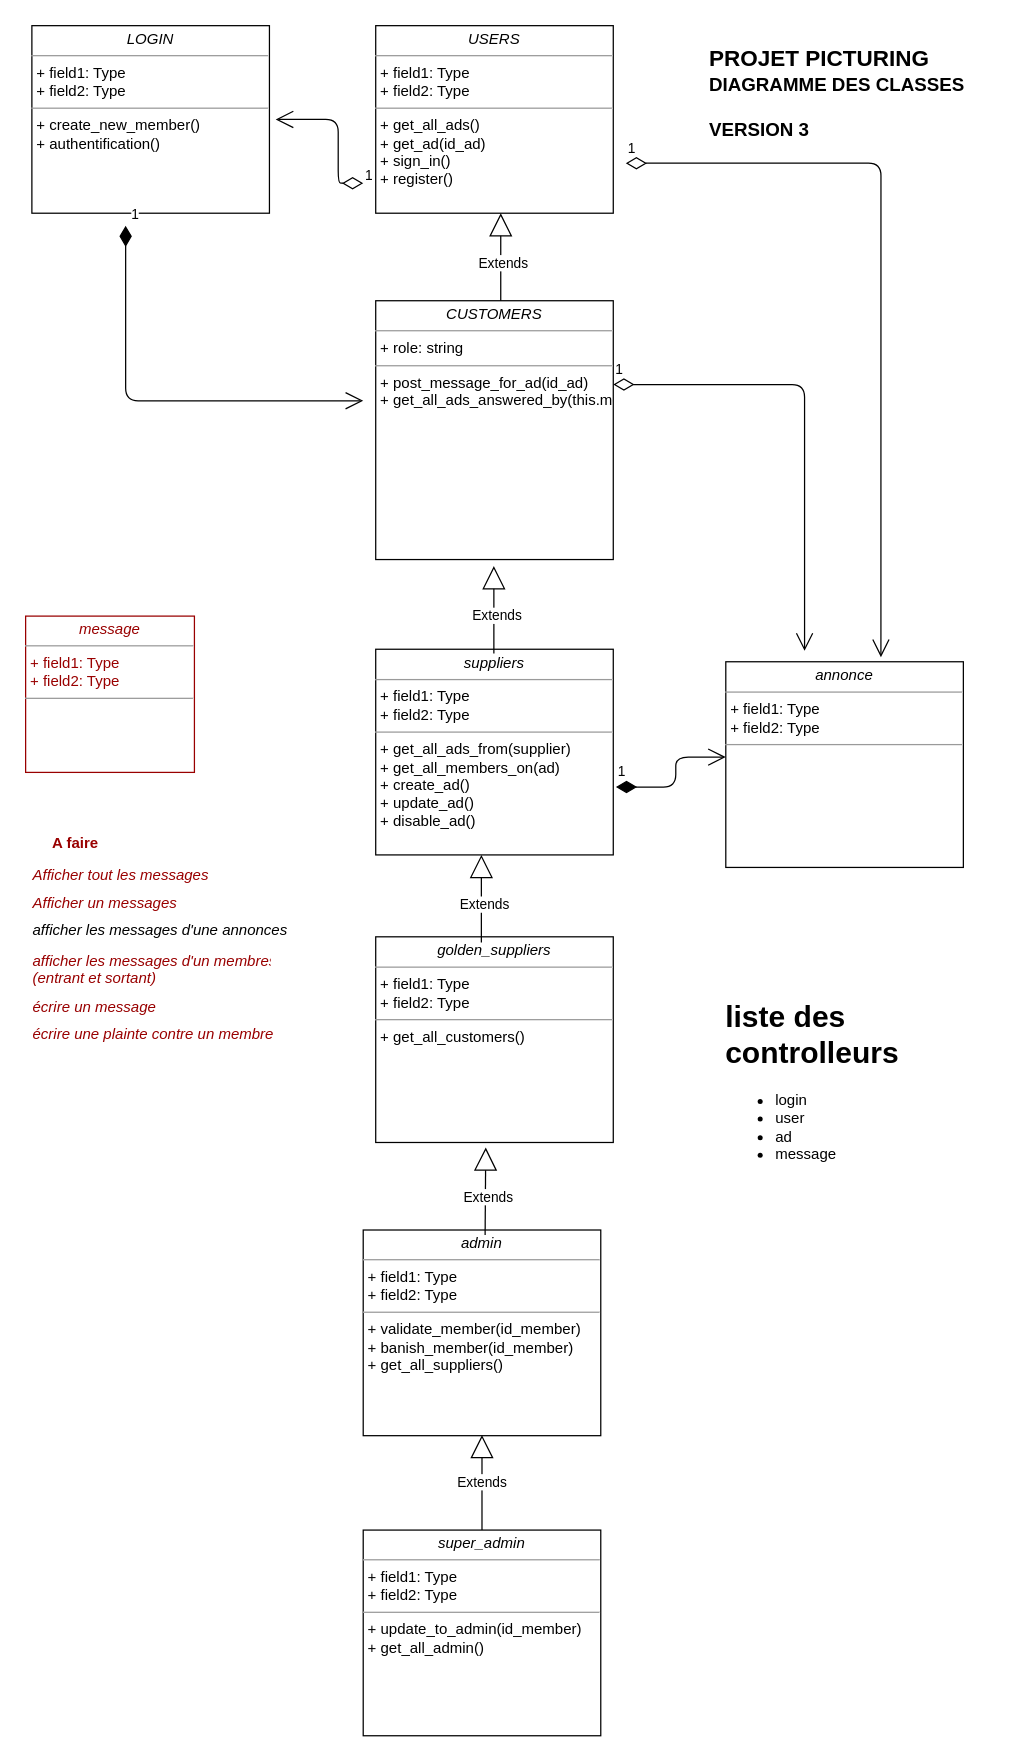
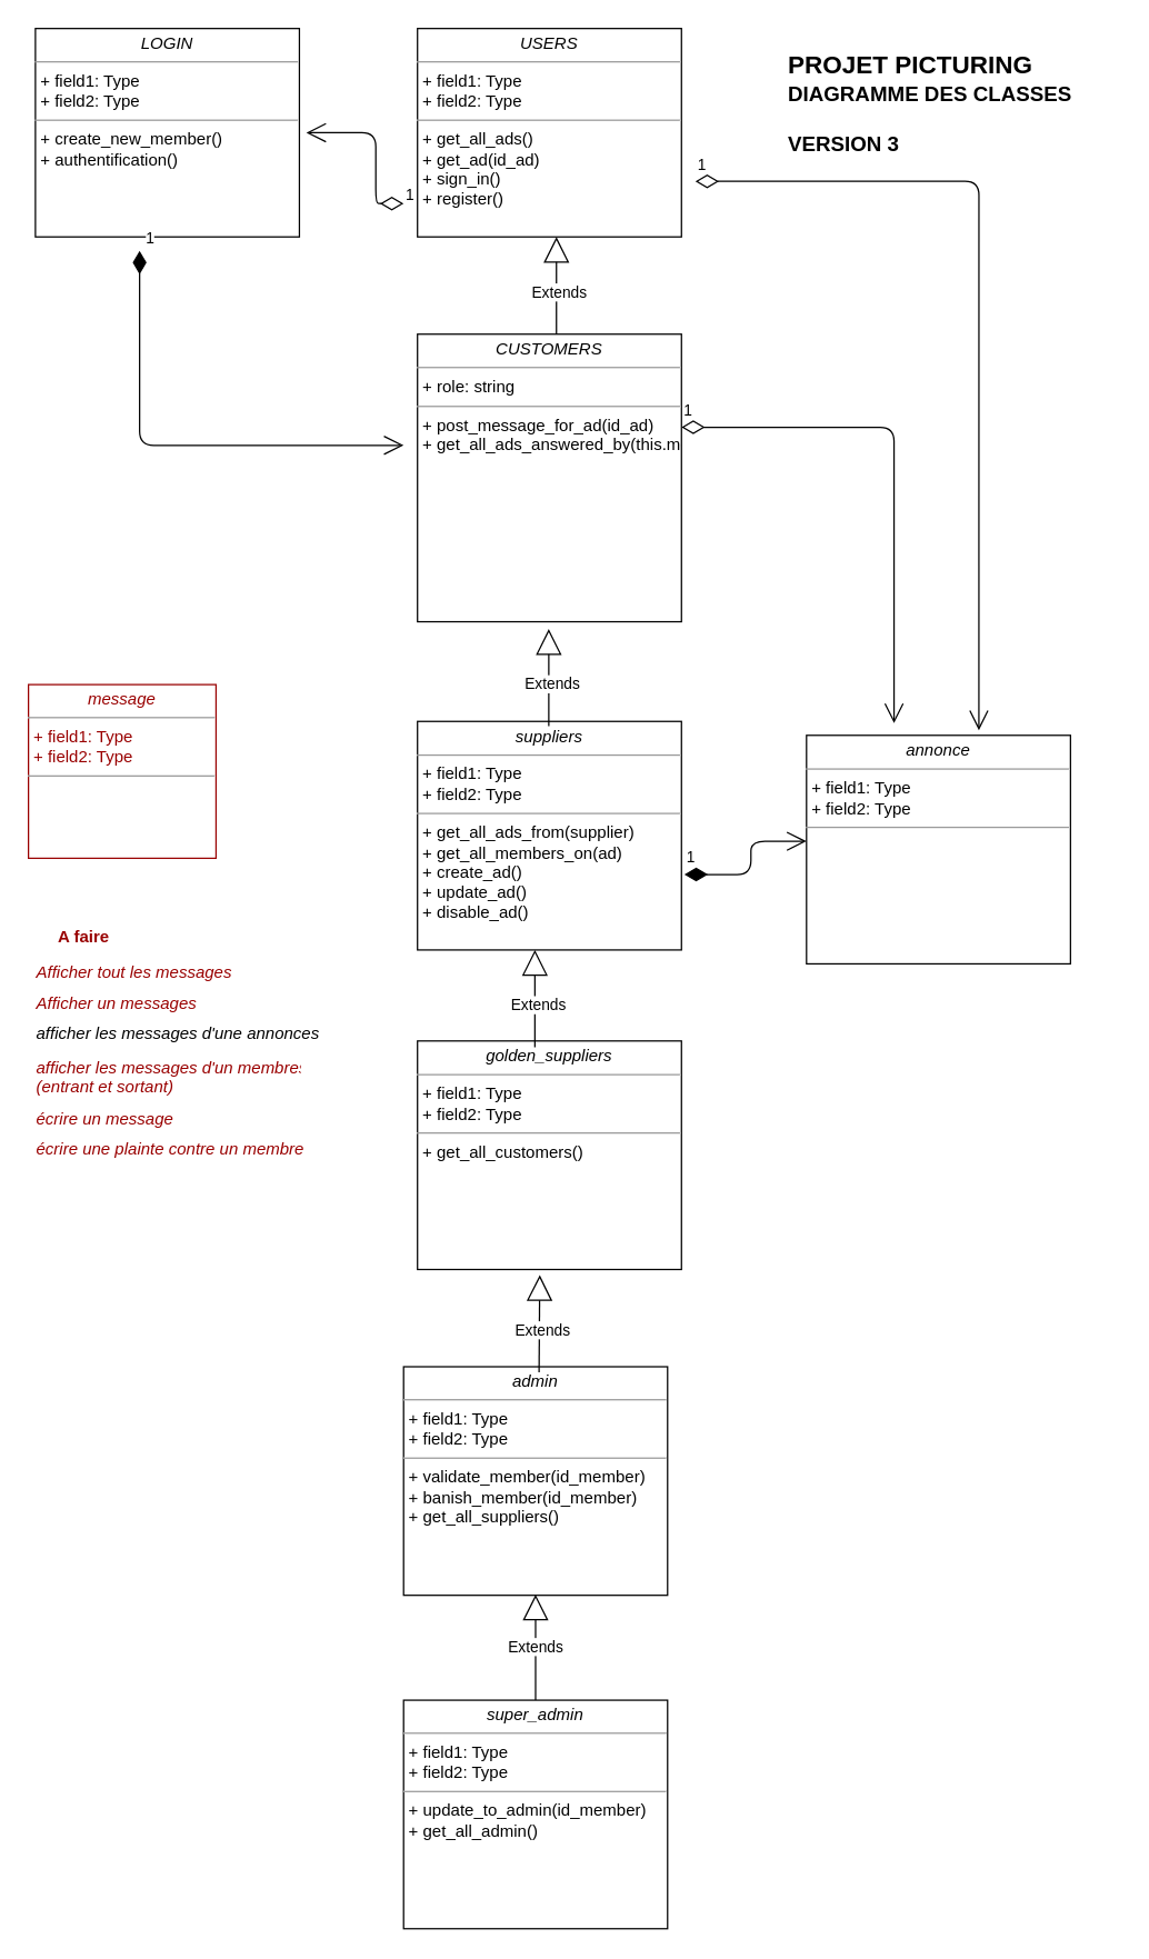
- <mxCell id="29" value="&lt;h1&gt;liste des controlleurs&lt;/h1&gt;&lt;p&gt;&lt;ul&gt;&lt;li&gt;login&lt;/li&gt;&lt;li&gt;user&lt;/li&gt;&lt;li&gt;ad&lt;/li&gt;&lt;li&gt;message&lt;/li&gt;&lt;/ul&gt;&lt;/p&gt;&lt;p&gt;&lt;br&gt;&lt;/p&gt;" style="text;html=1;strokeColor=none;fillColor=none;spacing=5;spacingTop=-20;whiteSpace=wrap;overflow=hidden;rounded=0;" vertex="1" parent="1"><mxGeometry x="575" y="793" width="190" height="147" as="geometry" /></mxCell>
